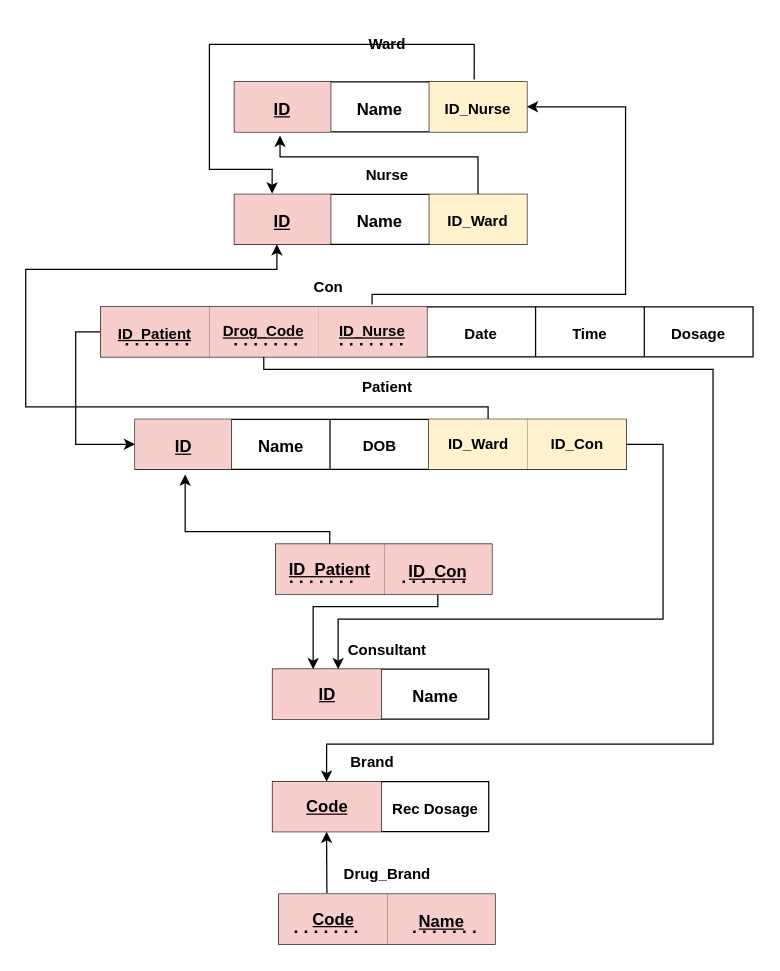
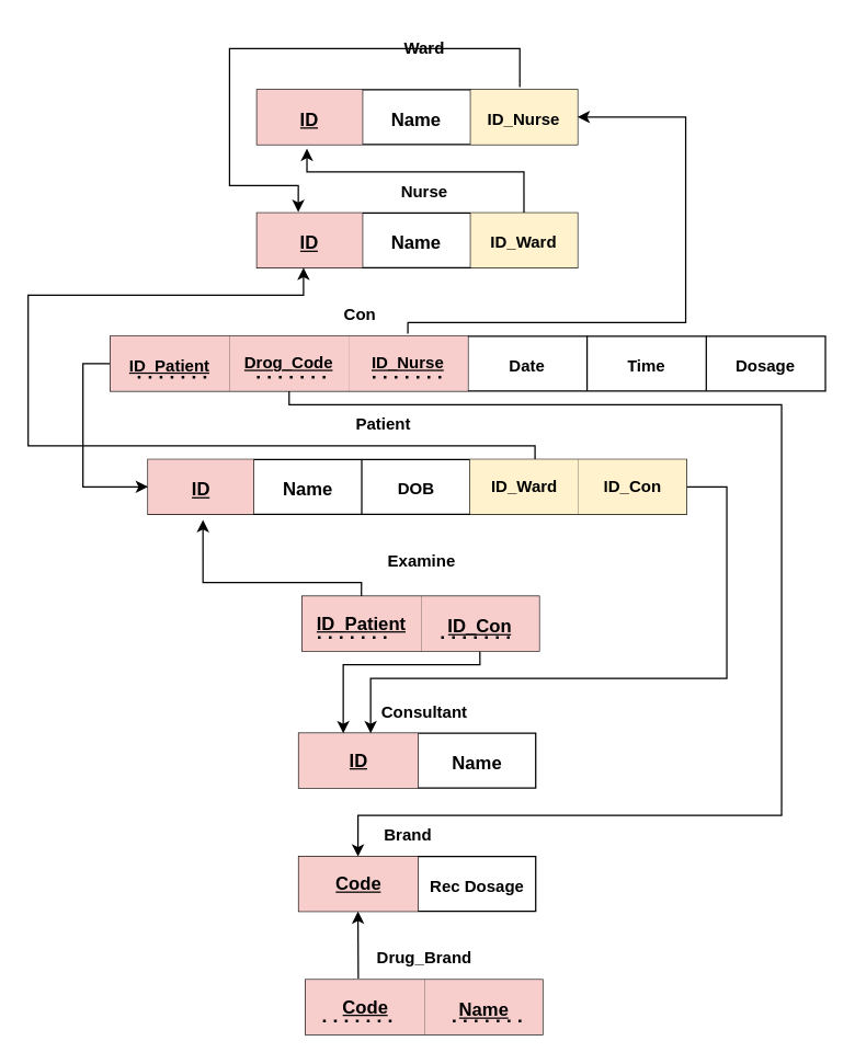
- <mxCell id="28" value="&lt;span&gt;Patient&lt;/span&gt;" style="text;html=1;align=center;verticalAlign=middle;resizable=0;points=[];autosize=1;strokeColor=none;fillColor=none;fontStyle=1" parent="1" vertex="1"><mxGeometry x="279" y="295" width="60" height="30" as="geometry" /></mxCell>
+ <mxCell id="28" value="&lt;span&gt;Patient&lt;/span&gt;" style="text;html=1;align=center;verticalAlign=middle;resizable=0;points=[];autosize=1;strokeColor=none;fillColor=none;fontStyle=1" parent="1" vertex="1"><mxGeometry x="249" y="295" width="60" height="30" as="geometry" /></mxCell>
+ <mxCell id="24" value="&lt;span&gt;Examine&lt;/span&gt;" style="text;html=1;align=center;verticalAlign=middle;resizable=0;points=[];autosize=1;strokeColor=none;fillColor=none;fontStyle=1" parent="1" vertex="1"><mxGeometry x="271.5" y="395" width="70" height="30" as="geometry" /></mxCell>
